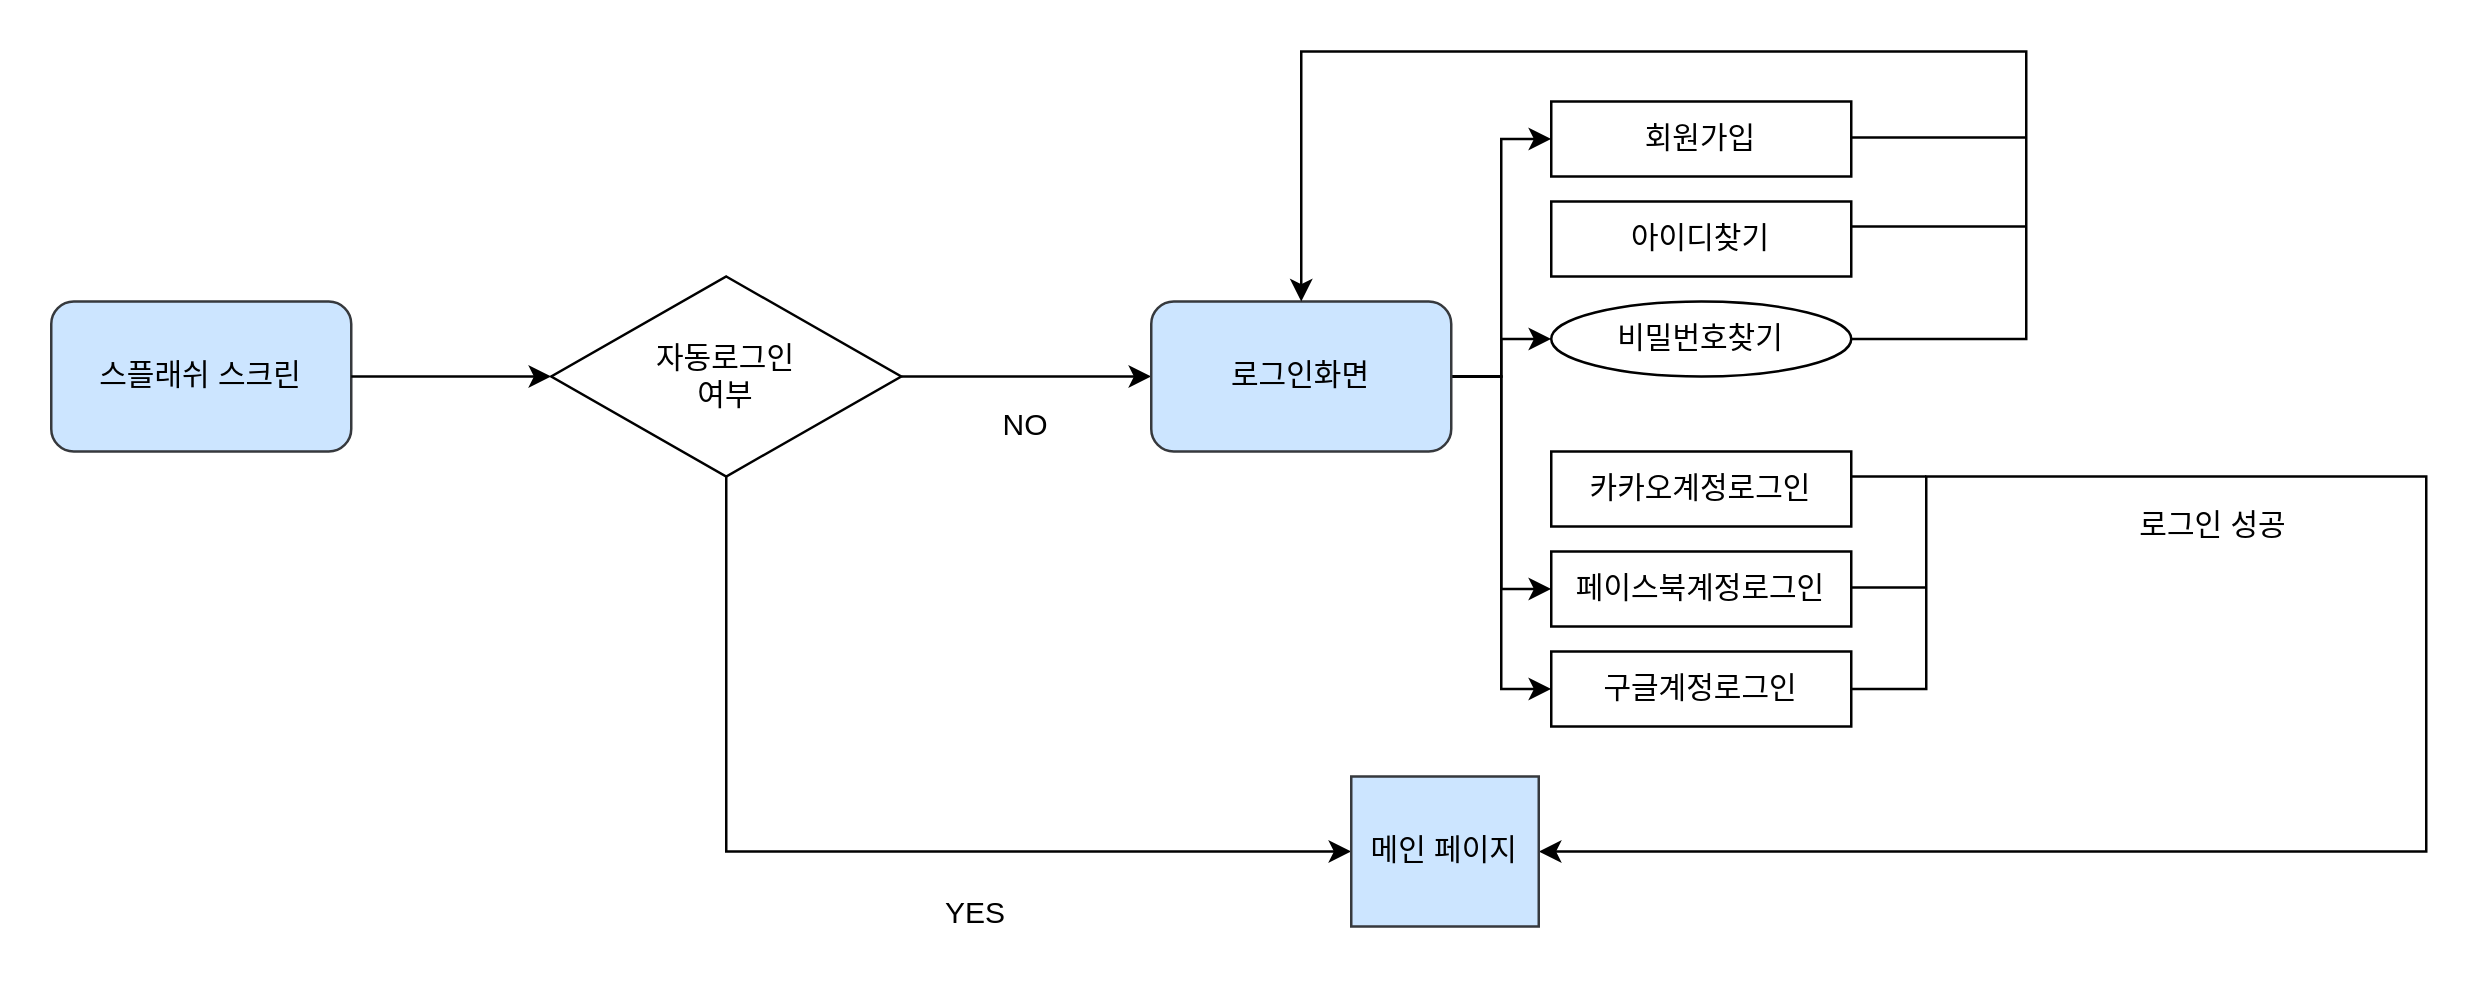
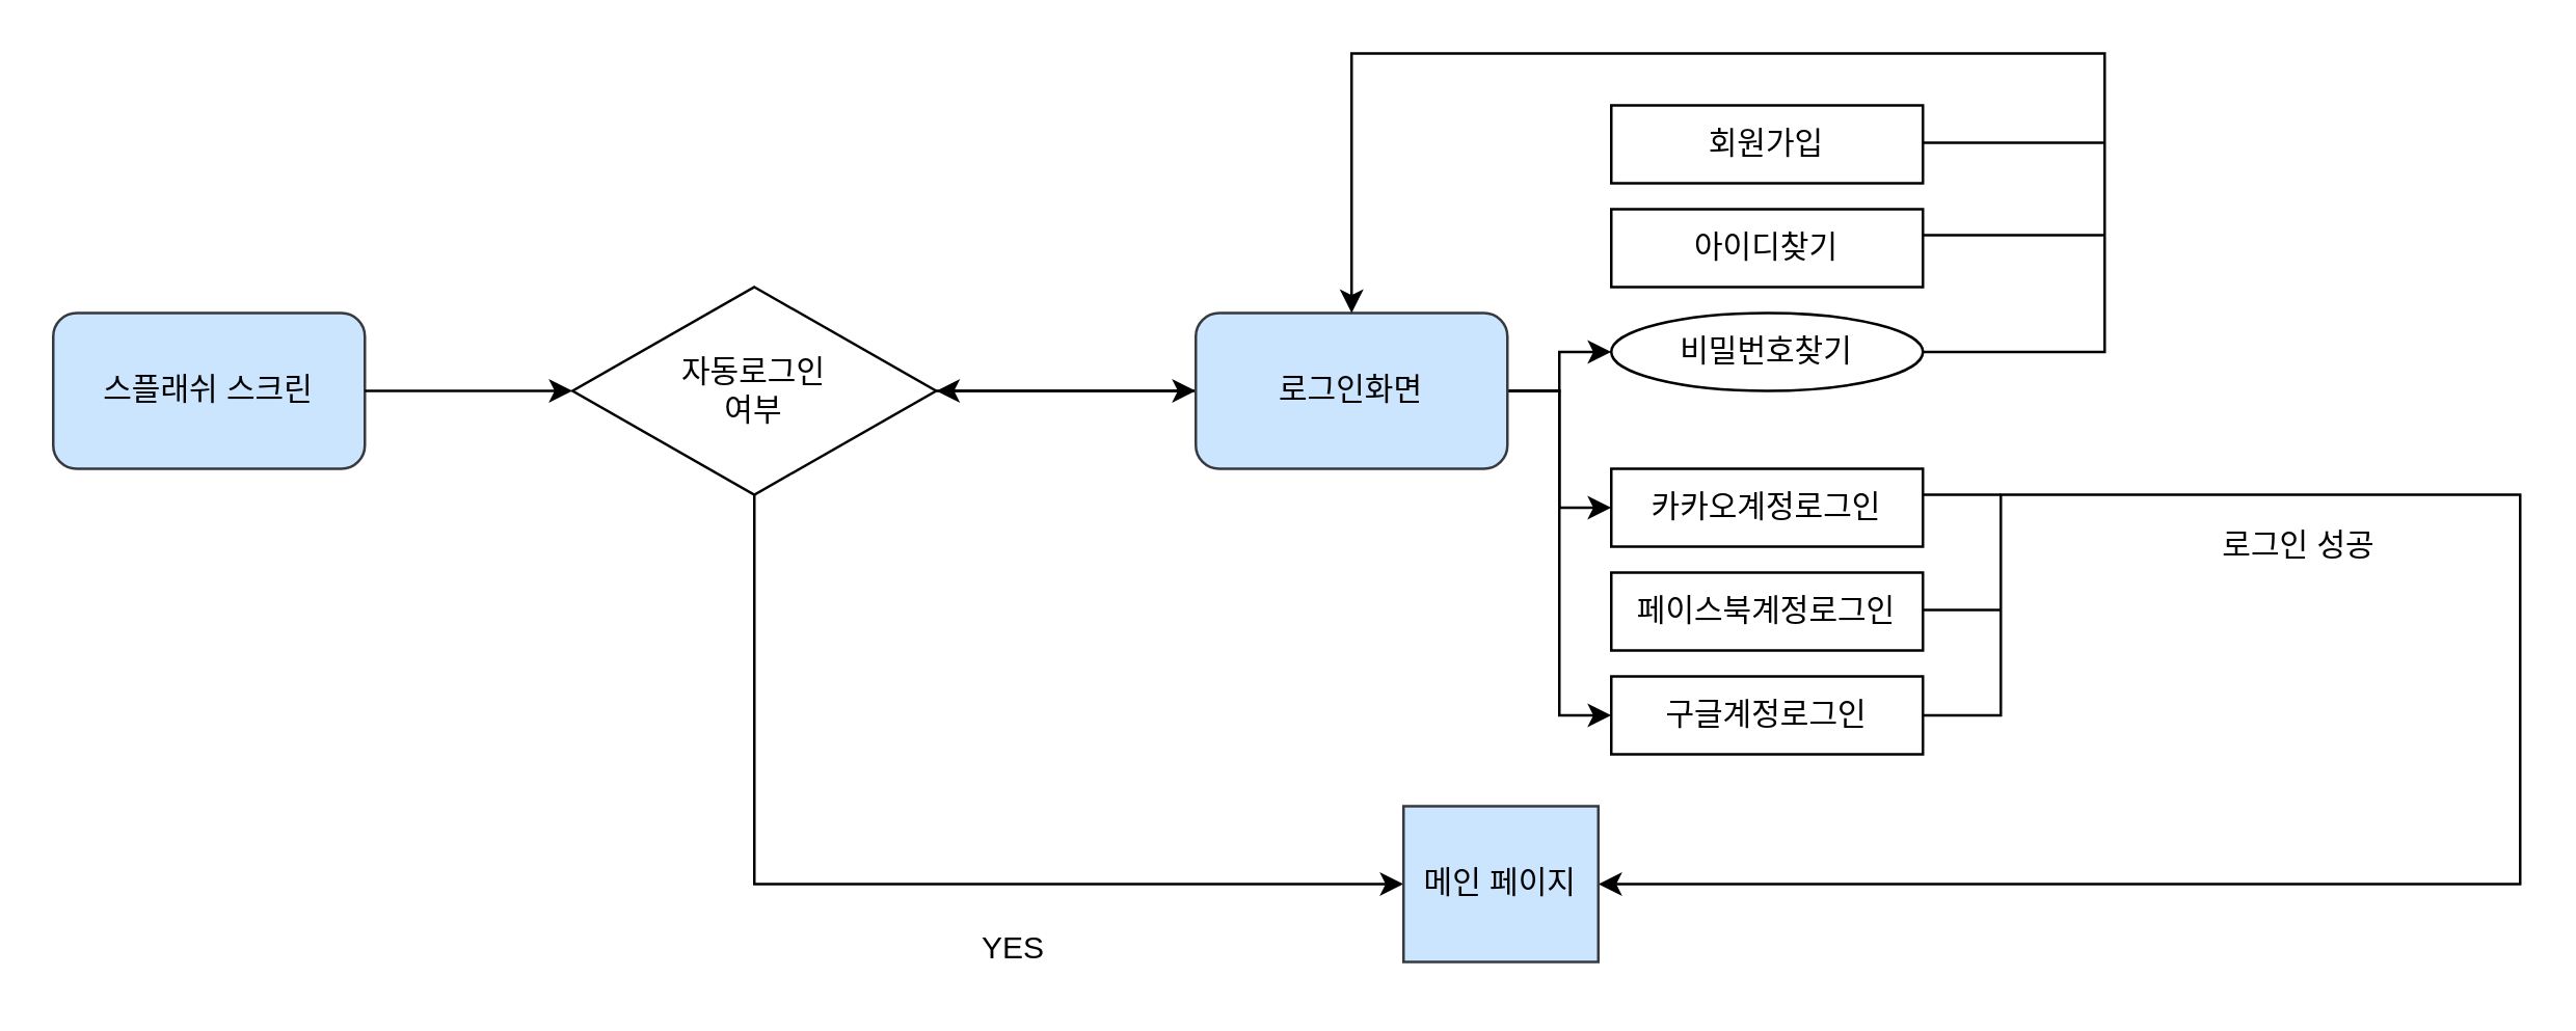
- <mxCell id="8" value="" style="edgeStyle=orthogonalEdgeStyle;rounded=0;orthogonalLoop=1;jettySize=auto;html=1;entryX=0;entryY=0.5;entryDx=0;entryDy=0;" edge="1" parent="1" source="13" target="20"><mxGeometry relative="1" as="geometry" /></mxCell>
- <mxCell id="7" value="NO" style="text;html=1;strokeColor=none;fillColor=none;align=center;verticalAlign=middle;whiteSpace=wrap;rounded=0;" vertex="1" parent="1"><mxGeometry x="390" y="160" width="40" height="20" as="geometry" /></mxCell>
+ <mxCell id="12" value="" style="edgeStyle=orthogonalEdgeStyle;rounded=0;orthogonalLoop=1;jettySize=auto;html=1;" edge="1" parent="1" source="13" target="16"><mxGeometry relative="1" as="geometry" /></mxCell>
- <mxCell id="11" value="" style="edgeStyle=orthogonalEdgeStyle;rounded=0;orthogonalLoop=1;jettySize=auto;html=1;entryX=0;entryY=0.5;entryDx=0;entryDy=0;" edge="1" parent="1" source="13" target="17"><mxGeometry relative="1" as="geometry" /></mxCell>
+ <mxCell id="11" value="" style="edgeStyle=orthogonalEdgeStyle;rounded=0;orthogonalLoop=1;jettySize=auto;html=1;" edge="1" parent="1" source="13" target="5"><mxGeometry relative="1" as="geometry" /></mxCell>
